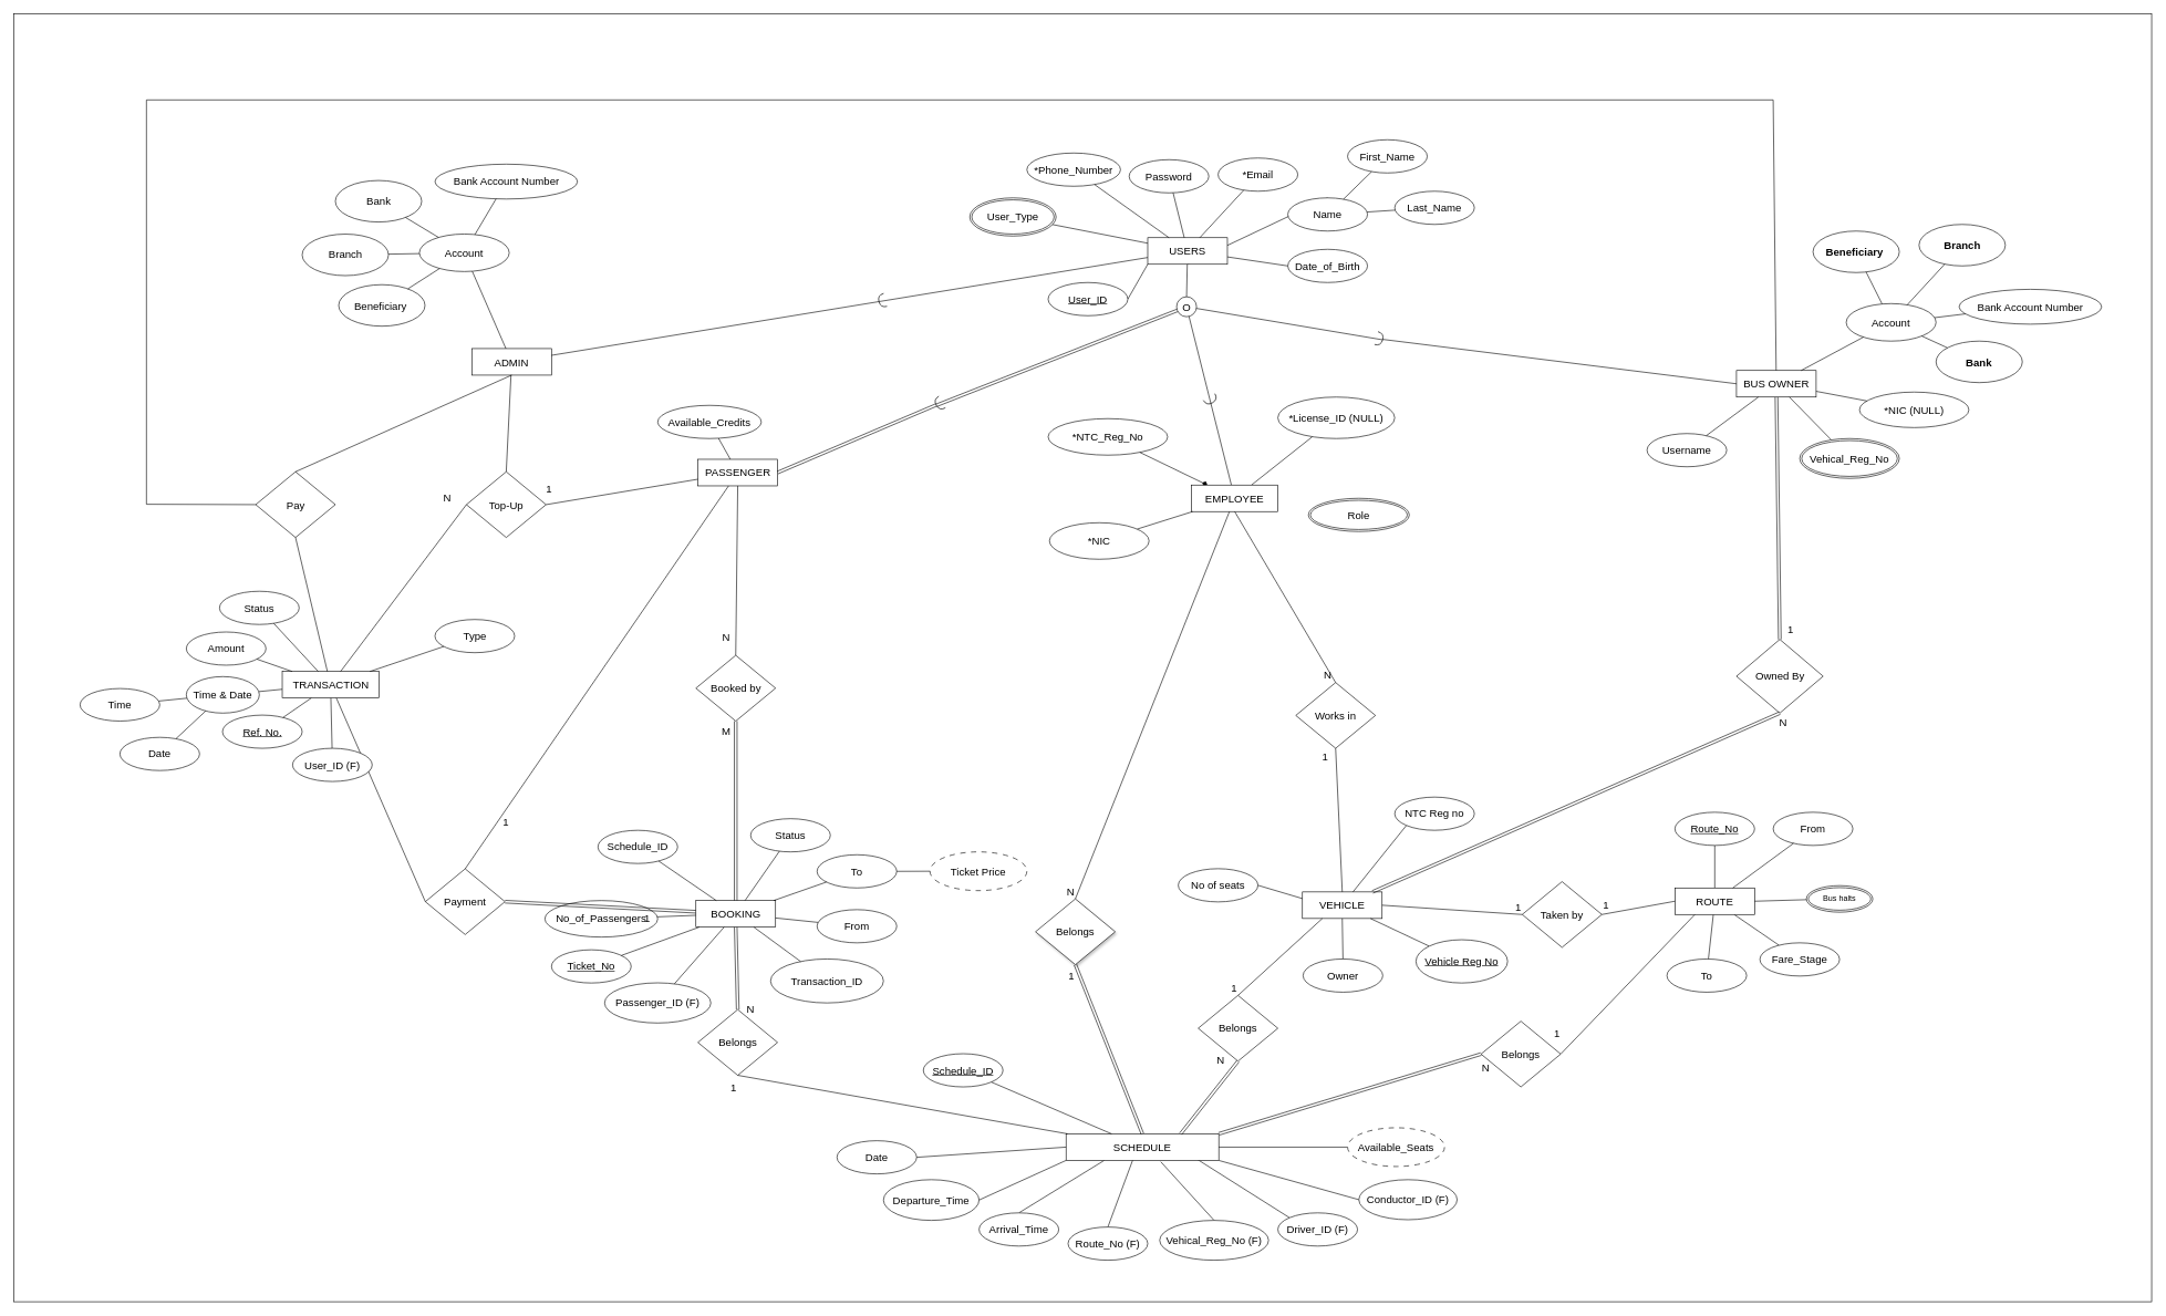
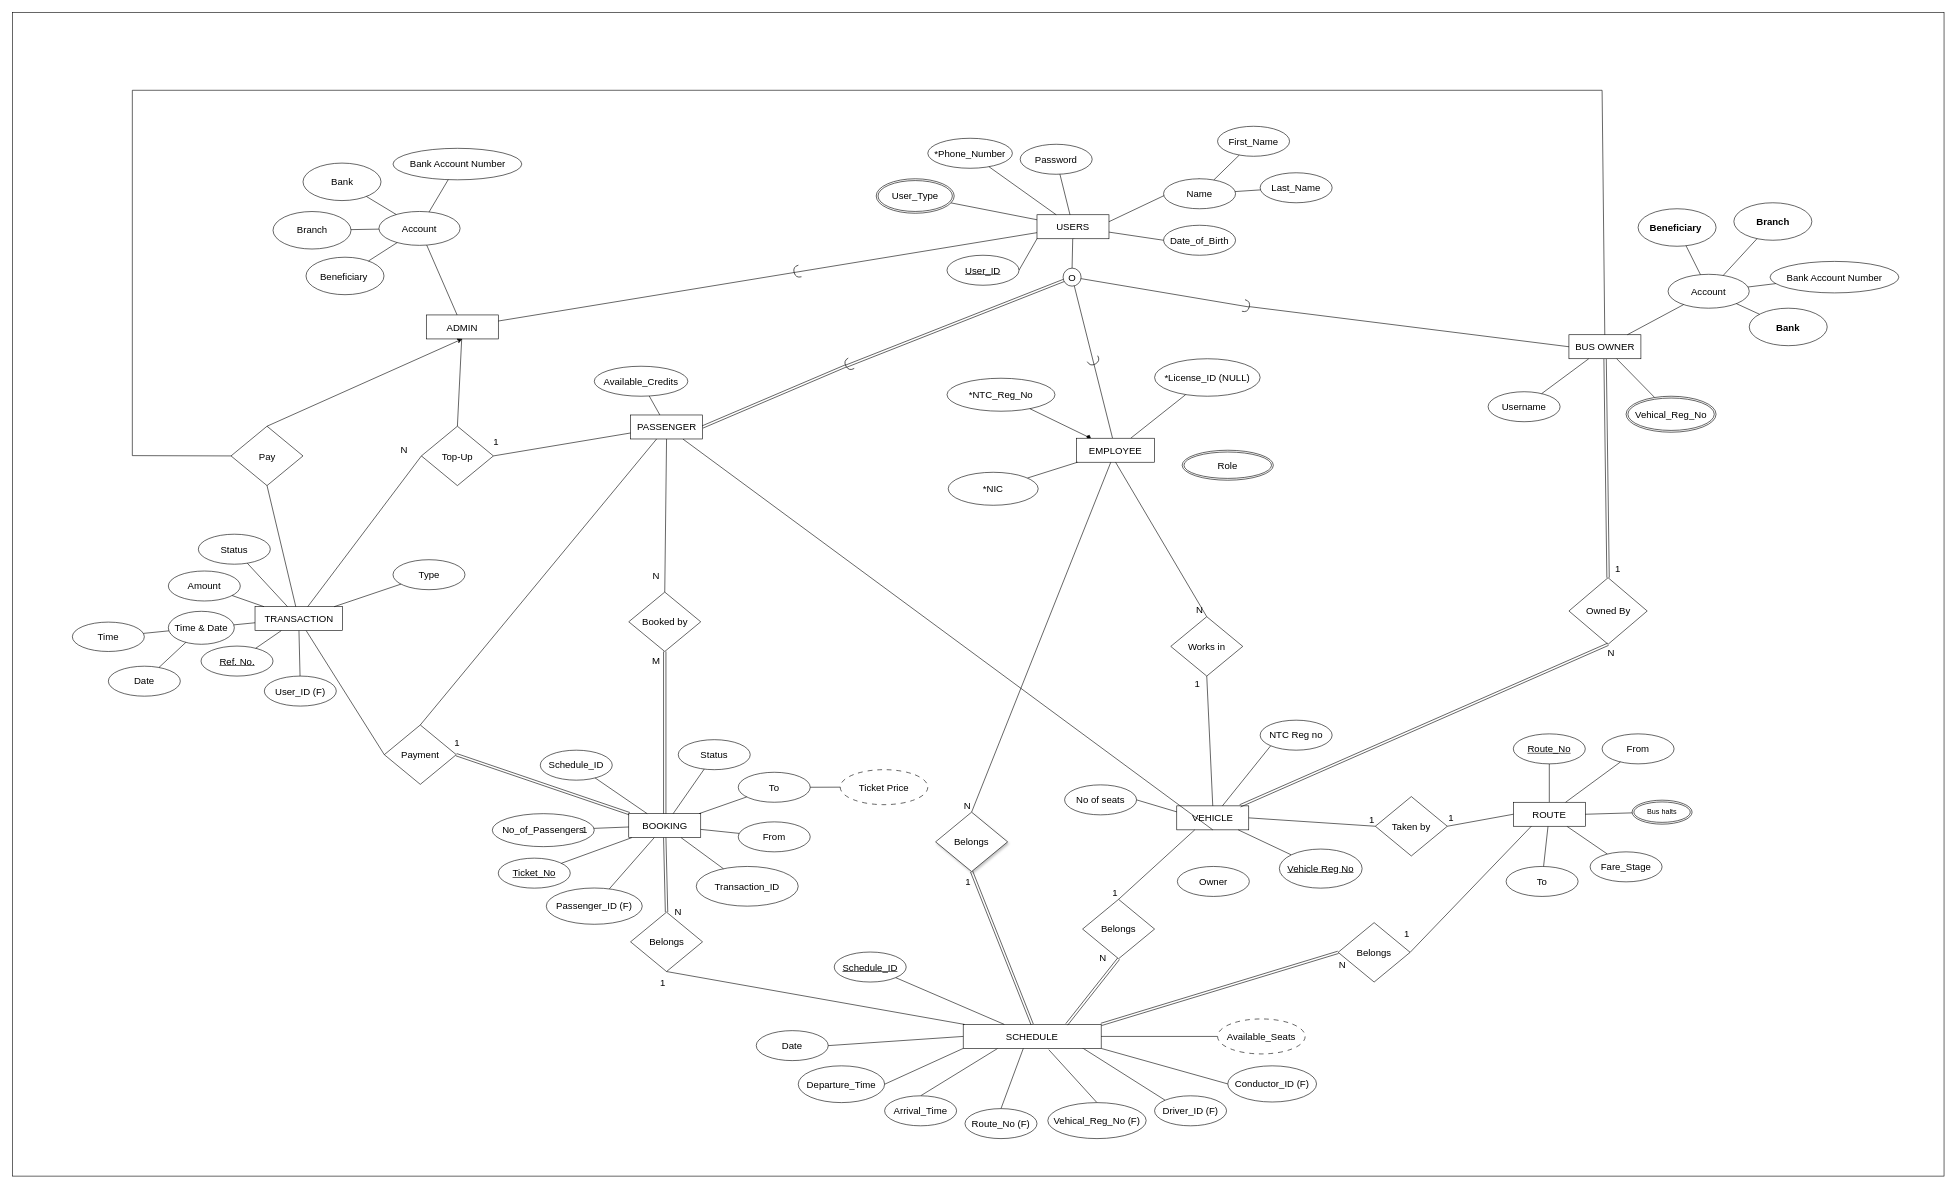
- <mxCell id="57" value="*Email" style="ellipse;whiteSpace=wrap;html=1;movable=1;resizable=1;rotatable=1;deletable=1;editable=1;locked=0;connectable=1;fontSize=16;shadow=0;" parent="1" vertex="1"><mxGeometry x="1834" y="237.5" width="120" height="50" as="geometry" /></mxCell>
- <mxCell id="61" value="" style="endArrow=none;html=1;rounded=0;movable=1;resizable=1;rotatable=1;deletable=1;editable=1;locked=0;connectable=1;fontSize=16;shadow=0;" parent="1" source="57" target="58" edge="1"><mxGeometry relative="1" as="geometry"><mxPoint x="1601" y="424.5" as="sourcePoint" /><mxPoint x="1738" y="367.5" as="targetPoint" /><Array as="points" /></mxGeometry></mxCell>
- <mxCell id="199" value="" style="endArrow=none;html=1;rounded=0;exitX=0.5;exitY=0;exitDx=0;exitDy=0;entryX=0.5;entryY=1;entryDx=0;entryDy=0;" parent="1" source="176" target="108" edge="1"><mxGeometry width="50" height="50" relative="1" as="geometry"><mxPoint x="1130" y="680" as="sourcePoint" /><mxPoint x="1180" y="630" as="targetPoint" /></mxGeometry></mxCell>
+ <mxCell id="199" value="" style="endArrow=classic;html=1;rounded=0;exitX=0.5;exitY=0;exitDx=0;exitDy=0;entryX=0.5;entryY=1;entryDx=0;entryDy=0;" parent="1" source="176" target="108" edge="1"><mxGeometry width="50" height="50" relative="1" as="geometry"><mxPoint x="1130" y="680" as="sourcePoint" /><mxPoint x="1180" y="630" as="targetPoint" /></mxGeometry></mxCell>
- <mxCell id="124" value="" style="endArrow=none;html=1;rounded=0;" parent="1" source="114" target="123" edge="1"><mxGeometry relative="1" as="geometry"><mxPoint x="1950" y="687.5" as="sourcePoint" /><mxPoint x="2110" y="687.5" as="targetPoint" /></mxGeometry></mxCell>
- <mxCell id="123" value="&lt;font style=&quot;font-size: 16px;&quot;&gt;*NIC (NULL)&lt;/font&gt;" style="ellipse;whiteSpace=wrap;html=1;fontSize=16;shadow=0;" parent="1" vertex="1"><mxGeometry x="2800" y="590" width="164.71" height="53.5" as="geometry" /></mxCell>
- <mxCell id="155" value="Payment" style="rhombus;whiteSpace=wrap;html=1;fontSize=16;shadow=0;" parent="1" vertex="1"><mxGeometry x="640" y="1308.01" width="120" height="99" as="geometry" /></mxCell>
+ <mxCell id="155" value="Payment" style="rhombus;whiteSpace=wrap;html=1;fontSize=16;shadow=0;" parent="1" vertex="1"><mxGeometry x="640" y="1208.01" width="120" height="99" as="geometry" /></mxCell>
- <mxCell id="32" value="" style="endArrow=none;html=1;rounded=0;entryX=0.5;entryY=0;entryDx=0;entryDy=0;exitX=0.5;exitY=1;exitDx=0;exitDy=0;fontSize=16;shadow=0;" parent="1" source="3" target="6" edge="1"><mxGeometry width="50" height="50" relative="1" as="geometry"><mxPoint x="1913" y="1341.83" as="sourcePoint" /><mxPoint x="1913" y="1248.83" as="targetPoint" /></mxGeometry></mxCell>
+ <mxCell id="32" value="" style="endArrow=none;html=1;rounded=0;exitX=0.5;exitY=1;exitDx=0;exitDy=0;fontSize=16;shadow=0;" parent="1" source="3" target="47" edge="1"><mxGeometry width="50" height="50" relative="1" as="geometry"><mxPoint x="1913" y="1341.83" as="sourcePoint" /><mxPoint x="1913" y="1248.83" as="targetPoint" /></mxGeometry></mxCell>
